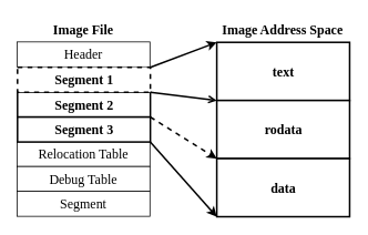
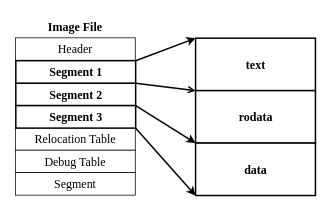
- <mxCell id="14" value="&lt;b&gt;Image Address Space&lt;/b&gt;" style="text;html=1;strokeColor=none;fillColor=none;align=center;verticalAlign=middle;whiteSpace=wrap;rounded=0;fontFamily=LMRoman10-Regular;fontSize=16;fontColor=default;" parent="1" vertex="1"><mxGeometry x="260" y="20" width="160" height="30" as="geometry" /></mxCell>
- <mxCell id="17" value="&lt;font style=&quot;font-size: 16px;&quot; face=&quot;LMRoman10-Regular&quot;&gt;&lt;b&gt;Segment 1&lt;/b&gt;&lt;/font&gt;" style="rounded=0;whiteSpace=wrap;html=1;strokeWidth=2;dashed=1;" parent="1" vertex="1"><mxGeometry x="20.5" y="80.5" width="160" height="30" as="geometry" /></mxCell>
+ <mxCell id="17" value="&lt;font style=&quot;font-size: 16px;&quot; face=&quot;LMRoman10-Regular&quot;&gt;&lt;b&gt;Segment 1&lt;/b&gt;&lt;/font&gt;" style="rounded=0;whiteSpace=wrap;html=1;strokeWidth=2;" parent="1" vertex="1"><mxGeometry x="20.5" y="80.5" width="160" height="30" as="geometry" /></mxCell>
- <mxCell id="12" value="" style="endArrow=classic;html=1;rounded=0;fontFamily=LMRoman10-Regular;fontSize=16;fontColor=default;exitX=1;exitY=0;exitDx=0;exitDy=0;entryX=0;entryY=1;entryDx=0;entryDy=0;endFill=1;strokeWidth=2;dashed=1;" parent="1" source="16" target="3" edge="1"><mxGeometry width="50" height="50" relative="1" as="geometry"><mxPoint x="340" y="160" as="sourcePoint" /><mxPoint x="390" y="110" as="targetPoint" /></mxGeometry></mxCell>
+ <mxCell id="12" value="" style="endArrow=classic;html=1;rounded=0;fontFamily=LMRoman10-Regular;fontSize=16;fontColor=default;exitX=1;exitY=0;exitDx=0;exitDy=0;entryX=0;entryY=1;entryDx=0;entryDy=0;endFill=1;strokeWidth=2;" parent="1" source="16" target="3" edge="1"><mxGeometry width="50" height="50" relative="1" as="geometry"><mxPoint x="340" y="160" as="sourcePoint" /><mxPoint x="390" y="110" as="targetPoint" /></mxGeometry></mxCell>
